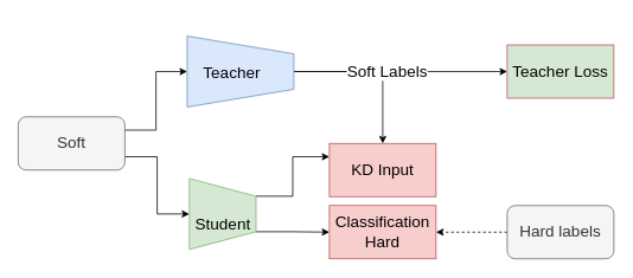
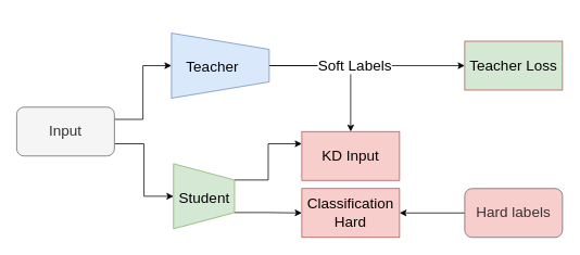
- <mxCell id="4" value="Soft" style="rounded=1;whiteSpace=wrap;html=1;fontSize=18;fillColor=#f5f5f5;strokeColor=#666666;fontColor=#333333;" parent="1" vertex="1"><mxGeometry x="20" y="131" width="120" height="60" as="geometry" /></mxCell>
+ <mxCell id="4" value="Input" style="rounded=1;whiteSpace=wrap;html=1;fontSize=18;fillColor=#f5f5f5;strokeColor=#666666;fontColor=#333333;" parent="1" vertex="1"><mxGeometry x="20" y="131" width="120" height="60" as="geometry" /></mxCell>
- <mxCell id="15" value="&lt;span style=&quot;font-weight: normal&quot;&gt;&lt;font style=&quot;font-size: 18px&quot;&gt;Student&lt;/font&gt;&lt;/span&gt;" style="text;strokeColor=none;fillColor=none;html=1;fontSize=24;fontStyle=1;verticalAlign=middle;align=center;" parent="1" vertex="1"><mxGeometry x="215" y="230.5" width="70" height="40" as="geometry" /></mxCell>
+ <mxCell id="15" value="&lt;span style=&quot;font-weight: normal&quot;&gt;&lt;font style=&quot;font-size: 18px&quot;&gt;Student&lt;/font&gt;&lt;/span&gt;" style="text;strokeColor=none;fillColor=none;html=1;fontSize=24;fontStyle=1;verticalAlign=middle;align=center;" parent="1" vertex="1"><mxGeometry x="215" y="220.5" width="70" height="40" as="geometry" /></mxCell>
- <mxCell id="12" style="edgeStyle=orthogonalEdgeStyle;rounded=0;orthogonalLoop=1;jettySize=auto;html=1;entryX=1;entryY=0.5;entryDx=0;entryDy=0;fontSize=18;dashed=1;" parent="1" source="13" target="18" edge="1"><mxGeometry relative="1" as="geometry" /></mxCell>
+ <mxCell id="12" style="edgeStyle=orthogonalEdgeStyle;rounded=0;orthogonalLoop=1;jettySize=auto;html=1;entryX=1;entryY=0.5;entryDx=0;entryDy=0;fontSize=18;" parent="1" source="13" target="18" edge="1"><mxGeometry relative="1" as="geometry" /></mxCell>
- <mxCell id="13" value="Hard labels" style="rounded=1;whiteSpace=wrap;html=1;fontSize=18;fillColor=#f5f5f5;strokeColor=#666666;fontColor=#333333;" parent="1" vertex="1"><mxGeometry x="570" y="231" width="120" height="60" as="geometry" /></mxCell>
+ <mxCell id="13" value="Hard labels" style="rounded=1;whiteSpace=wrap;html=1;fontSize=18;fillColor=#f8cecc;strokeColor=#666666;fontColor=#333333;" parent="1" vertex="1"><mxGeometry x="570" y="231" width="120" height="60" as="geometry" /></mxCell>
